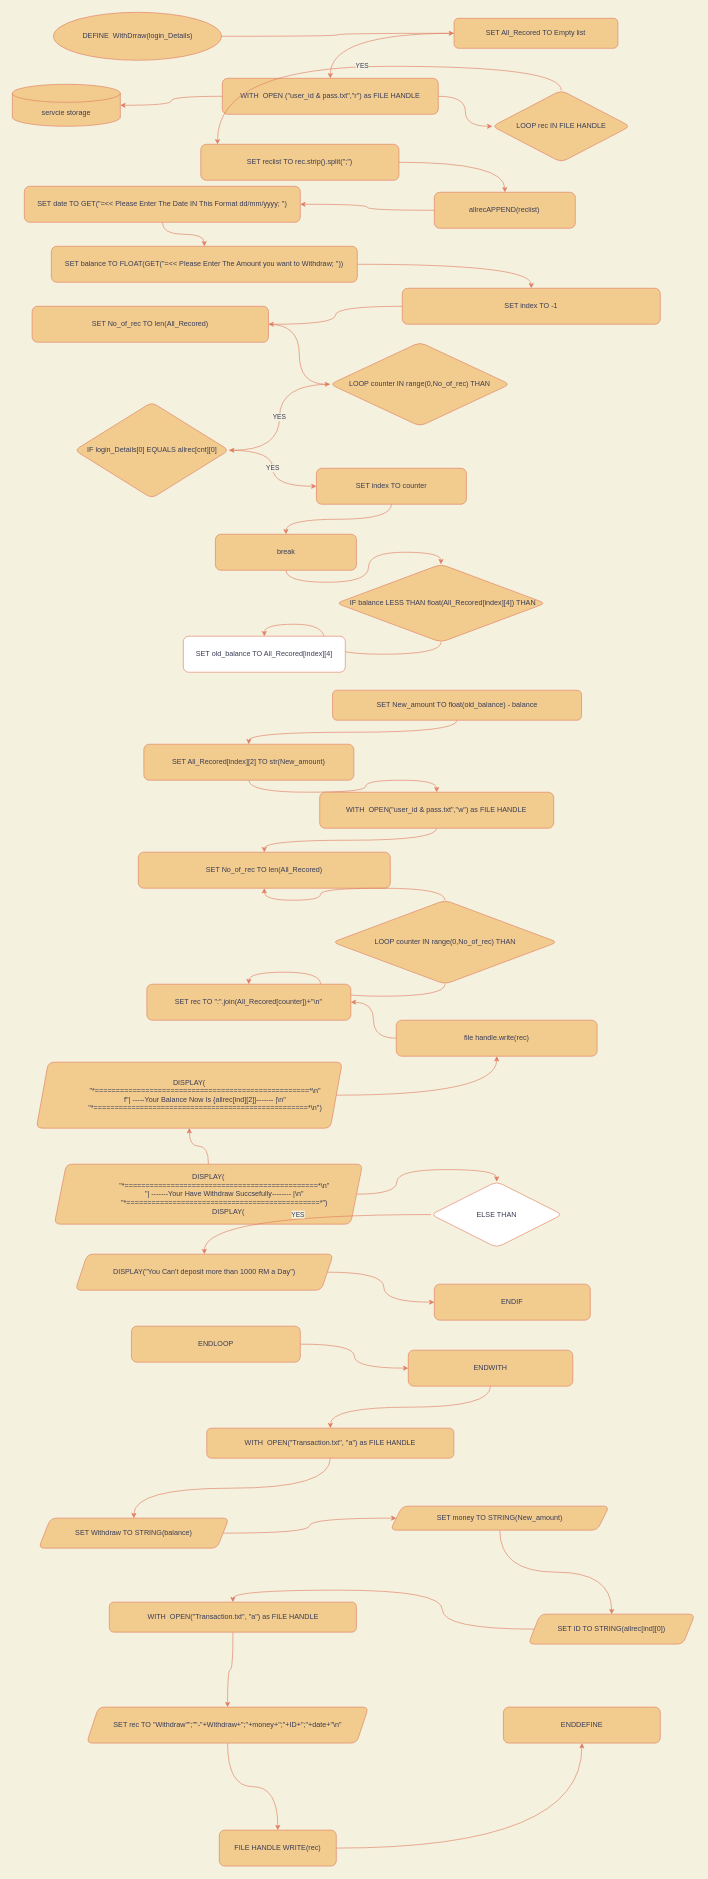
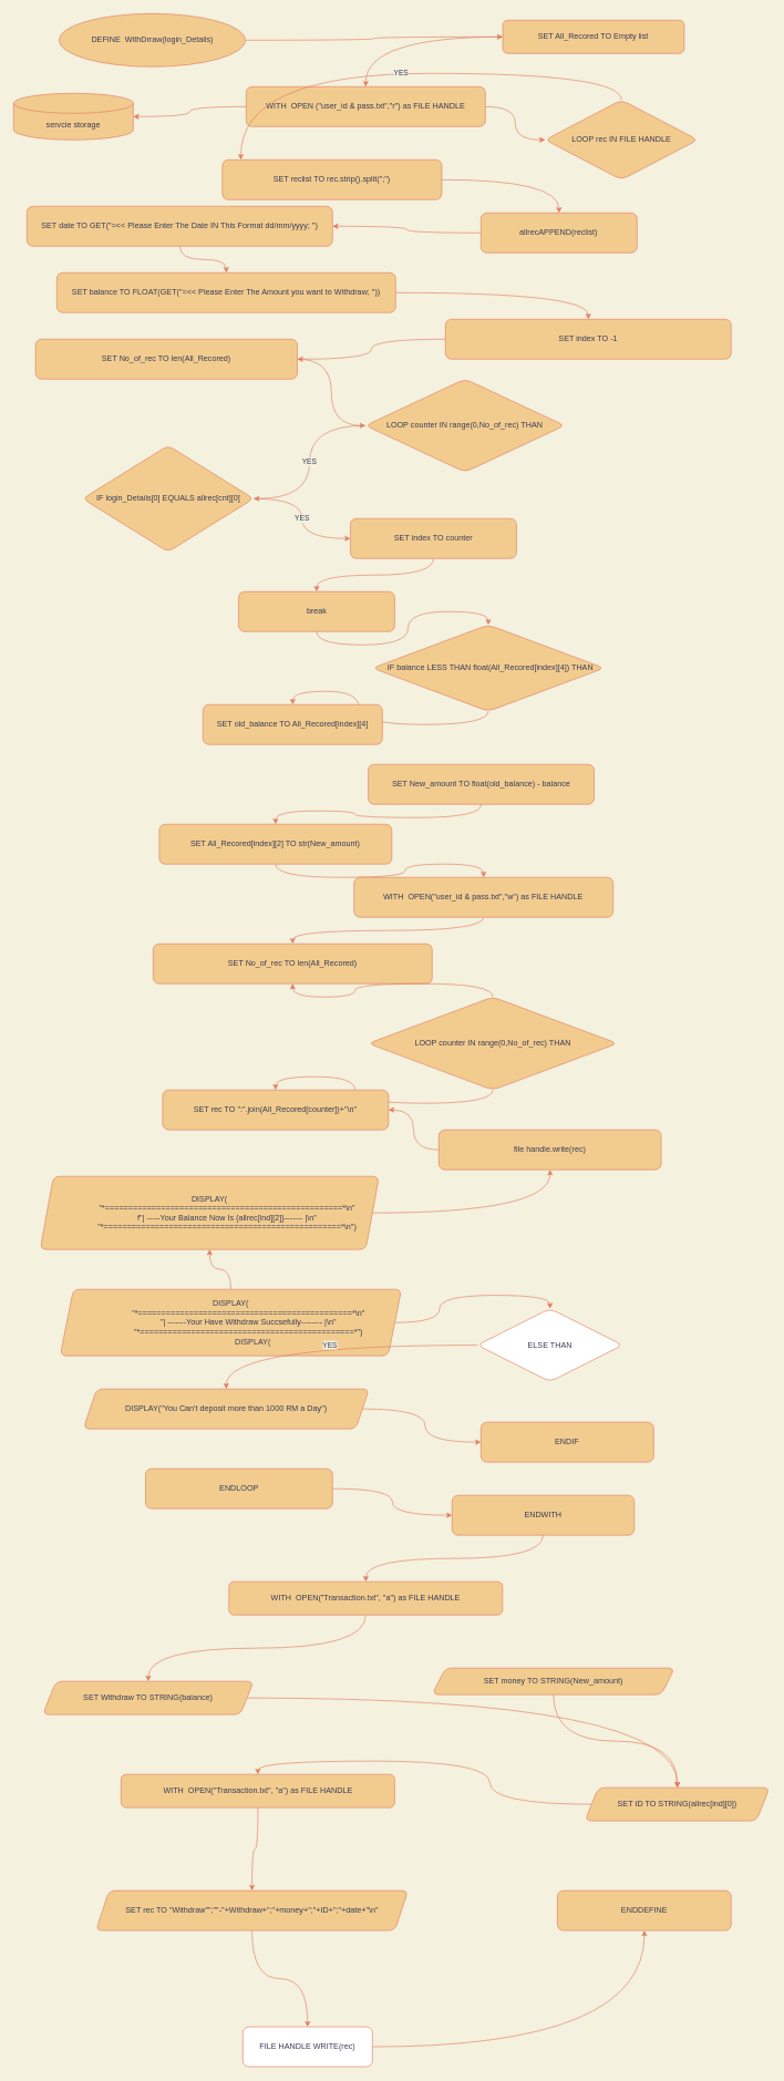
- <mxCell id="31" value="SET old_balance TO All_Recored[index][4]" style="whiteSpace=wrap;html=1;fillColor=#ffffff;strokeColor=#E07A5F;fontColor=#393C56;rounded=1;" parent="1" vertex="1"><mxGeometry x="305" y="1060" width="270" height="60" as="geometry" /></mxCell>
+ <mxCell id="31" value="SET old_balance TO All_Recored[index][4]" style="whiteSpace=wrap;html=1;fillColor=#F2CC8F;strokeColor=#E07A5F;fontColor=#393C56;rounded=1;" parent="1" vertex="1"><mxGeometry x="305" y="1060" width="270" height="60" as="geometry" /></mxCell>
- <mxCell id="35" value="SET New_amount TO float(old_balance) - balance" style="whiteSpace=wrap;html=1;fillColor=#F2CC8F;strokeColor=#E07A5F;fontColor=#393C56;rounded=1;" parent="1" vertex="1"><mxGeometry x="553.76" y="1150" width="415" height="50" as="geometry" /></mxCell>
+ <mxCell id="35" value="SET New_amount TO float(old_balance) - balance" style="whiteSpace=wrap;html=1;fillColor=#F2CC8F;strokeColor=#E07A5F;fontColor=#393C56;rounded=1;" parent="1" vertex="1"><mxGeometry x="553.76" y="1150" width="340" height="60" as="geometry" /></mxCell>
- <mxCell id="65" value="" style="edgeStyle=orthogonalEdgeStyle;orthogonalLoop=1;jettySize=auto;html=1;labelBackgroundColor=#F4F1DE;strokeColor=#E07A5F;fontColor=#393C56;curved=1;" parent="1" source="66" target="68" edge="1"><mxGeometry relative="1" as="geometry" /></mxCell>
+ <mxCell id="65" value="" style="edgeStyle=orthogonalEdgeStyle;orthogonalLoop=1;jettySize=auto;html=1;labelBackgroundColor=#F4F1DE;strokeColor=#E07A5F;fontColor=#393C56;curved=1;" parent="1" source="66" target="70" edge="1"><mxGeometry relative="1" as="geometry" /></mxCell>
- <mxCell id="76" value="FILE HANDLE WRITE(rec)" style="whiteSpace=wrap;html=1;shadow=0;fillColor=#F2CC8F;strokeColor=#E07A5F;fontColor=#393C56;rounded=1;" parent="1" vertex="1"><mxGeometry x="365" y="3050" width="195" height="60" as="geometry" /></mxCell>
+ <mxCell id="76" value="FILE HANDLE WRITE(rec)" style="whiteSpace=wrap;html=1;shadow=0;fillColor=#ffffff;strokeColor=#E07A5F;fontColor=#393C56;rounded=1;" parent="1" vertex="1"><mxGeometry x="365" y="3050" width="195" height="60" as="geometry" /></mxCell>
